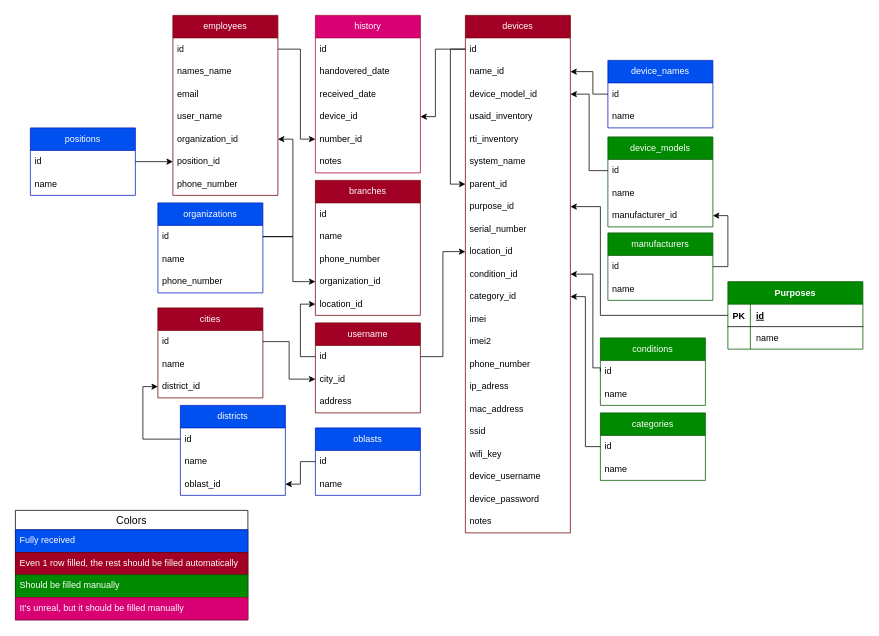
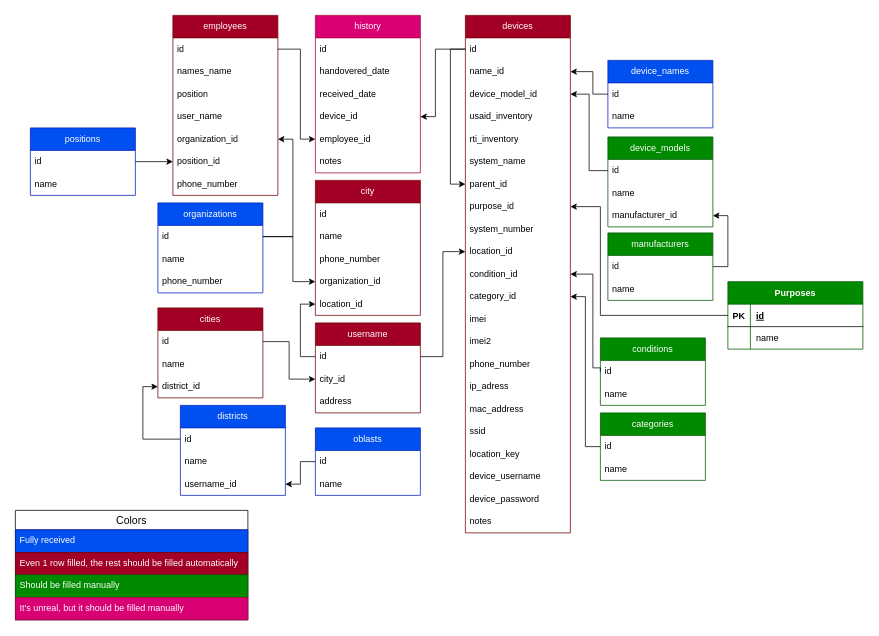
- <mxCell id="36" value="email" style="text;align=left;verticalAlign=middle;spacingLeft=4;spacingRight=4;overflow=hidden;points=[[0,0.5],[1,0.5]];portConstraint=eastwest;rotatable=0;whiteSpace=wrap;html=1;" parent="33" vertex="1"><mxGeometry y="90" width="140" height="30" as="geometry" /></mxCell>
+ <mxCell id="36" value="position" style="text;align=left;verticalAlign=middle;spacingLeft=4;spacingRight=4;overflow=hidden;points=[[0,0.5],[1,0.5]];portConstraint=eastwest;rotatable=0;whiteSpace=wrap;html=1;" parent="33" vertex="1"><mxGeometry y="90" width="140" height="30" as="geometry" /></mxCell>
- <mxCell id="70" value="&lt;span style=&quot;text-align: center;&quot;&gt;number_id&lt;/span&gt;" style="text;align=left;verticalAlign=middle;spacingLeft=4;spacingRight=4;overflow=hidden;points=[[0,0.5],[1,0.5]];portConstraint=eastwest;rotatable=0;whiteSpace=wrap;html=1;" parent="65" vertex="1"><mxGeometry y="150" width="140" height="30" as="geometry" /></mxCell>
+ <mxCell id="70" value="&lt;span style=&quot;text-align: center;&quot;&gt;employee_id&lt;/span&gt;" style="text;align=left;verticalAlign=middle;spacingLeft=4;spacingRight=4;overflow=hidden;points=[[0,0.5],[1,0.5]];portConstraint=eastwest;rotatable=0;whiteSpace=wrap;html=1;" parent="65" vertex="1"><mxGeometry y="150" width="140" height="30" as="geometry" /></mxCell>
- <mxCell id="82" value="branches" style="swimlane;fontStyle=0;childLayout=stackLayout;horizontal=1;startSize=30;horizontalStack=0;resizeParent=1;resizeParentMax=0;resizeLast=0;collapsible=1;marginBottom=0;whiteSpace=wrap;html=1;fillColor=#a20025;fontColor=#ffffff;strokeColor=#6F0000;" parent="1" vertex="1"><mxGeometry x="420" y="240" width="140" height="180" as="geometry" /></mxCell>
+ <mxCell id="82" value="city" style="swimlane;fontStyle=0;childLayout=stackLayout;horizontal=1;startSize=30;horizontalStack=0;resizeParent=1;resizeParentMax=0;resizeLast=0;collapsible=1;marginBottom=0;whiteSpace=wrap;html=1;fillColor=#a20025;fontColor=#ffffff;strokeColor=#6F0000;" parent="1" vertex="1"><mxGeometry x="420" y="240" width="140" height="180" as="geometry" /></mxCell>
- <mxCell id="16" value="serial_number" style="text;align=left;verticalAlign=middle;spacingLeft=4;spacingRight=4;overflow=hidden;points=[[0,0.5],[1,0.5]];portConstraint=eastwest;rotatable=0;whiteSpace=wrap;html=1;" parent="6" vertex="1"><mxGeometry y="270" width="140" height="30" as="geometry" /></mxCell>
+ <mxCell id="16" value="system_number" style="text;align=left;verticalAlign=middle;spacingLeft=4;spacingRight=4;overflow=hidden;points=[[0,0.5],[1,0.5]];portConstraint=eastwest;rotatable=0;whiteSpace=wrap;html=1;" parent="6" vertex="1"><mxGeometry y="270" width="140" height="30" as="geometry" /></mxCell>
- <mxCell id="26" value="wifi_key" style="text;align=left;verticalAlign=middle;spacingLeft=4;spacingRight=4;overflow=hidden;points=[[0,0.5],[1,0.5]];portConstraint=eastwest;rotatable=0;whiteSpace=wrap;html=1;" vertex="1" parent="6"><mxGeometry y="570" width="140" height="30" as="geometry" /></mxCell>
+ <mxCell id="26" value="location_key" style="text;align=left;verticalAlign=middle;spacingLeft=4;spacingRight=4;overflow=hidden;points=[[0,0.5],[1,0.5]];portConstraint=eastwest;rotatable=0;whiteSpace=wrap;html=1;" vertex="1" parent="6"><mxGeometry y="570" width="140" height="30" as="geometry" /></mxCell>
- <mxCell id="47" value="oblast_id" style="text;align=left;verticalAlign=middle;spacingLeft=4;spacingRight=4;overflow=hidden;points=[[0,0.5],[1,0.5]];portConstraint=eastwest;rotatable=0;whiteSpace=wrap;html=1;" parent="44" vertex="1"><mxGeometry y="90" width="140" height="30" as="geometry" /></mxCell>
+ <mxCell id="47" value="username_id" style="text;align=left;verticalAlign=middle;spacingLeft=4;spacingRight=4;overflow=hidden;points=[[0,0.5],[1,0.5]];portConstraint=eastwest;rotatable=0;whiteSpace=wrap;html=1;" parent="44" vertex="1"><mxGeometry y="90" width="140" height="30" as="geometry" /></mxCell>
